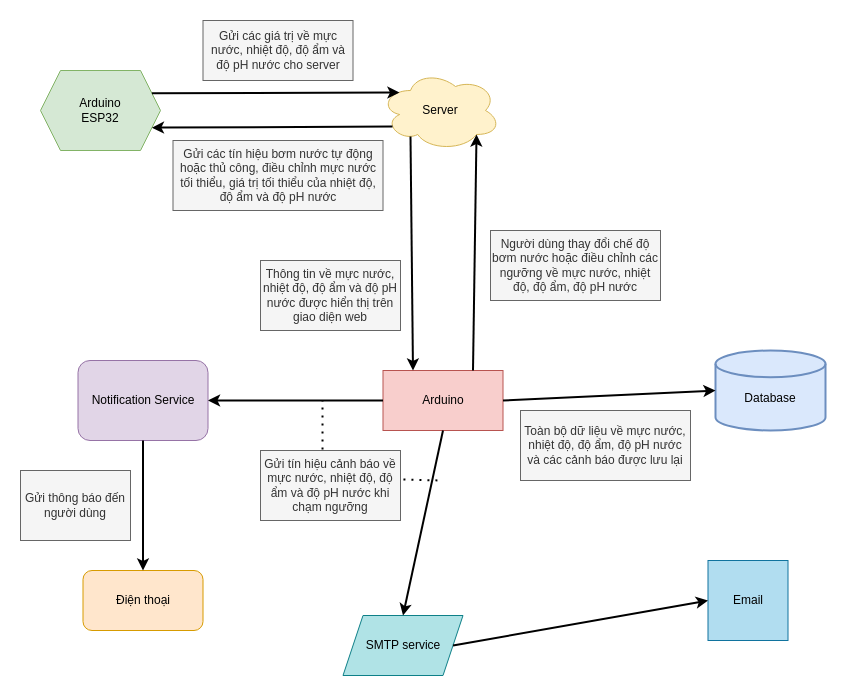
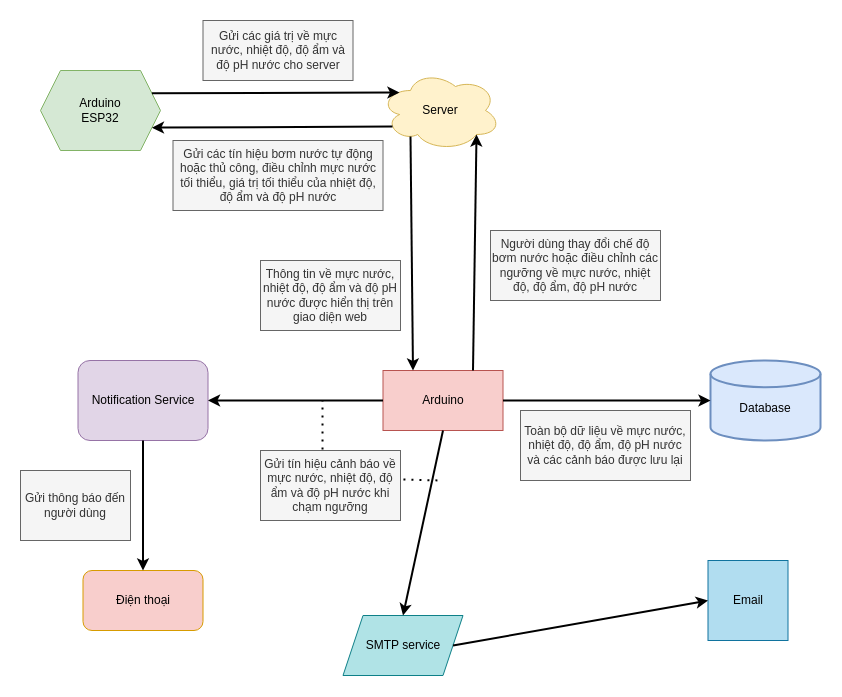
- <mxCell id="3" value="&lt;br&gt;Database" style="strokeWidth=2;html=1;shape=mxgraph.flowchart.database;whiteSpace=wrap;fillColor=#dae8fc;strokeColor=#6c8ebf;" vertex="1" parent="1"><mxGeometry x="715" y="350" width="110" height="80" as="geometry" /></mxCell>
+ <mxCell id="3" value="&lt;br&gt;Database" style="strokeWidth=2;html=1;shape=mxgraph.flowchart.database;whiteSpace=wrap;fillColor=#dae8fc;strokeColor=#6c8ebf;" vertex="1" parent="1"><mxGeometry x="710" y="360" width="110" height="80" as="geometry" /></mxCell>
- <mxCell id="7" value="Điện thoại" style="rounded=1;whiteSpace=wrap;html=1;fillColor=#ffe6cc;strokeColor=#d79b00;" vertex="1" parent="1"><mxGeometry x="82.5" y="570" width="120" height="60" as="geometry" /></mxCell>
+ <mxCell id="7" value="Điện thoại" style="rounded=1;whiteSpace=wrap;html=1;fillColor=#f8cecc;strokeColor=#d79b00;" vertex="1" parent="1"><mxGeometry x="82.5" y="570" width="120" height="60" as="geometry" /></mxCell>
